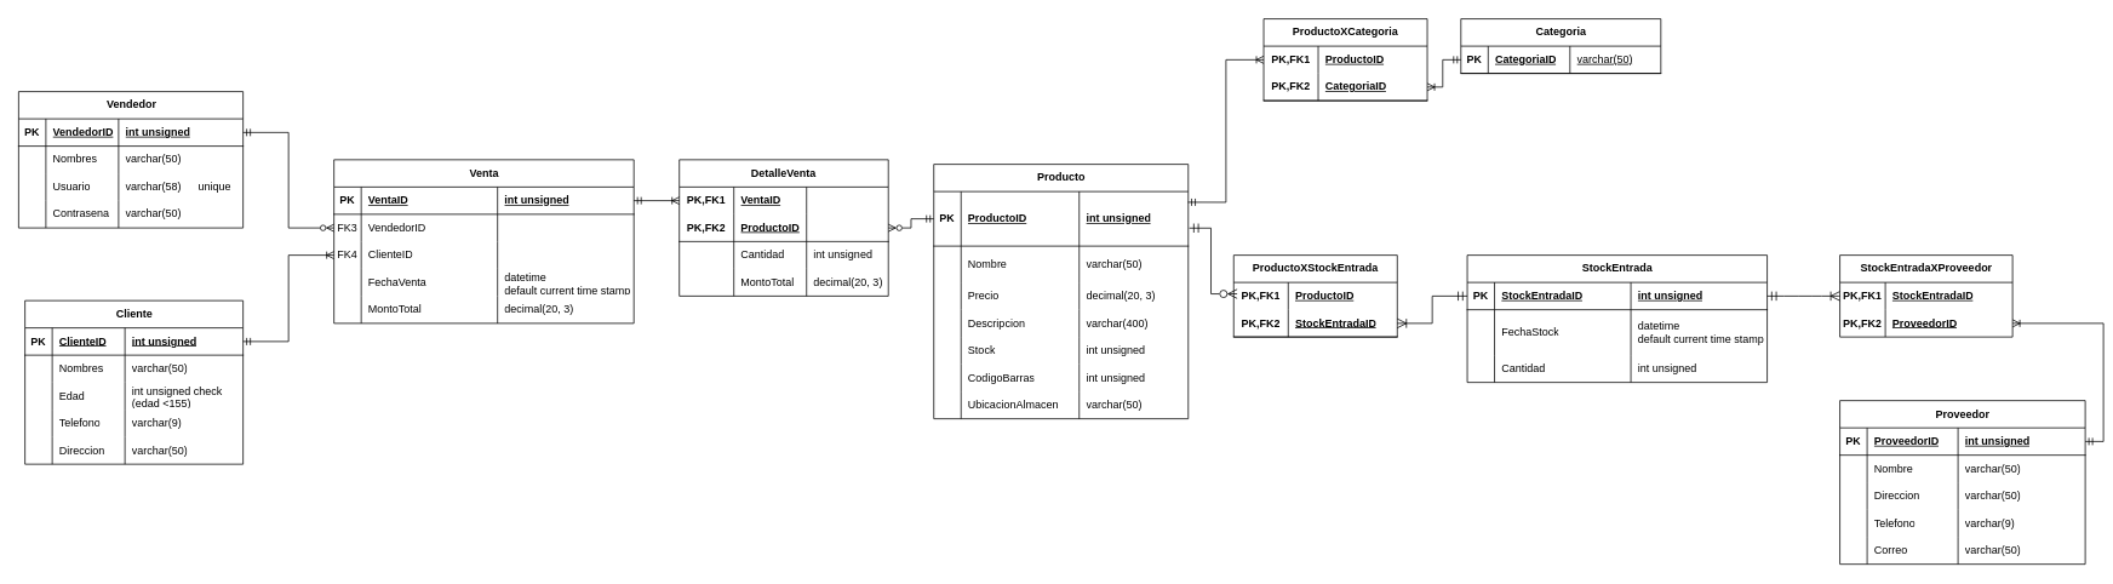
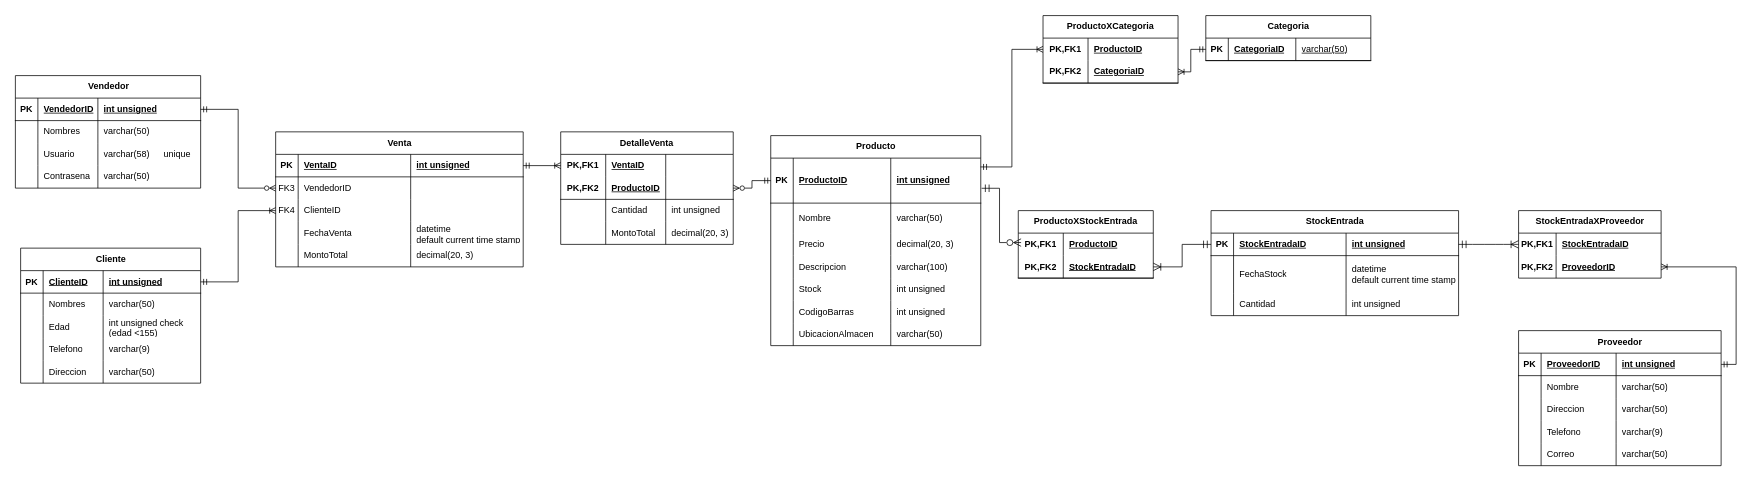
- <mxCell id="18" value="varchar(400)" style="shape=partialRectangle;connectable=0;fillColor=none;top=0;left=0;bottom=0;right=0;align=left;spacingLeft=6;overflow=hidden;whiteSpace=wrap;html=1;" parent="15" vertex="1"><mxGeometry x="160.0" width="120" height="30" as="geometry"><mxRectangle width="120" height="30" as="alternateBounds" /></mxGeometry></mxCell>
+ <mxCell id="18" value="varchar(100)" style="shape=partialRectangle;connectable=0;fillColor=none;top=0;left=0;bottom=0;right=0;align=left;spacingLeft=6;overflow=hidden;whiteSpace=wrap;html=1;" parent="15" vertex="1"><mxGeometry x="160.0" width="120" height="30" as="geometry"><mxRectangle width="120" height="30" as="alternateBounds" /></mxGeometry></mxCell>
